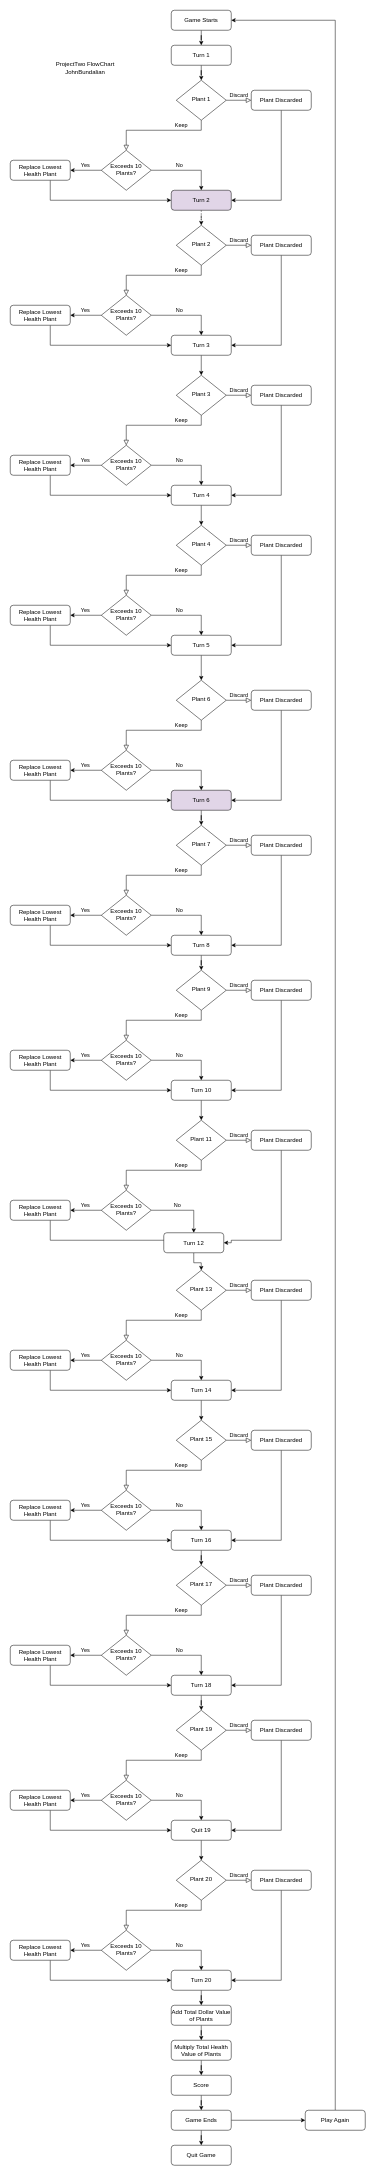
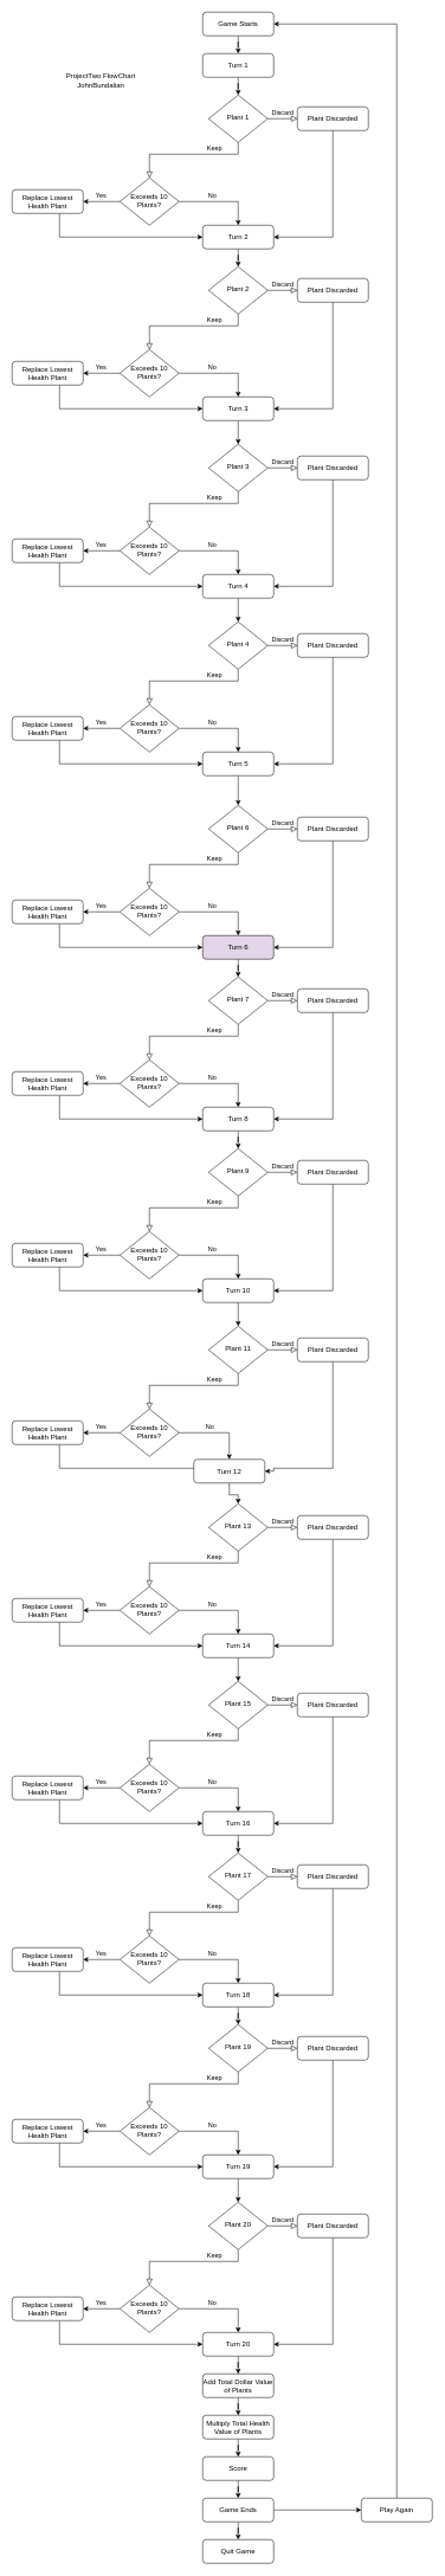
- <mxCell id="17" value="Turn 2" style="rounded=1;whiteSpace=wrap;html=1;fontSize=12;glass=0;strokeWidth=1;shadow=0;fillColor=#e1d5e7;" vertex="1" parent="1"><mxGeometry x="342" y="380" width="120" height="40" as="geometry" /></mxCell>
+ <mxCell id="17" value="Turn 2" style="rounded=1;whiteSpace=wrap;html=1;fontSize=12;glass=0;strokeWidth=1;shadow=0;" vertex="1" parent="1"><mxGeometry x="342" y="380" width="120" height="40" as="geometry" /></mxCell>
- <mxCell id="16" value="" style="edgeStyle=orthogonalEdgeStyle;rounded=0;orthogonalLoop=1;jettySize=auto;html=1;dashed=1;" edge="1" parent="1" source="17" target="20"><mxGeometry relative="1" as="geometry" /></mxCell>
+ <mxCell id="16" value="" style="edgeStyle=orthogonalEdgeStyle;rounded=0;orthogonalLoop=1;jettySize=auto;html=1;" edge="1" parent="1" source="17" target="20"><mxGeometry relative="1" as="geometry" /></mxCell>
- <mxCell id="149" value="Quit 19" style="rounded=1;whiteSpace=wrap;html=1;fontSize=12;glass=0;strokeWidth=1;shadow=0;" vertex="1" parent="1"><mxGeometry x="342" y="3640" width="120" height="40" as="geometry" /></mxCell>
+ <mxCell id="149" value="Turn 19" style="rounded=1;whiteSpace=wrap;html=1;fontSize=12;glass=0;strokeWidth=1;shadow=0;" vertex="1" parent="1"><mxGeometry x="342" y="3640" width="120" height="40" as="geometry" /></mxCell>
